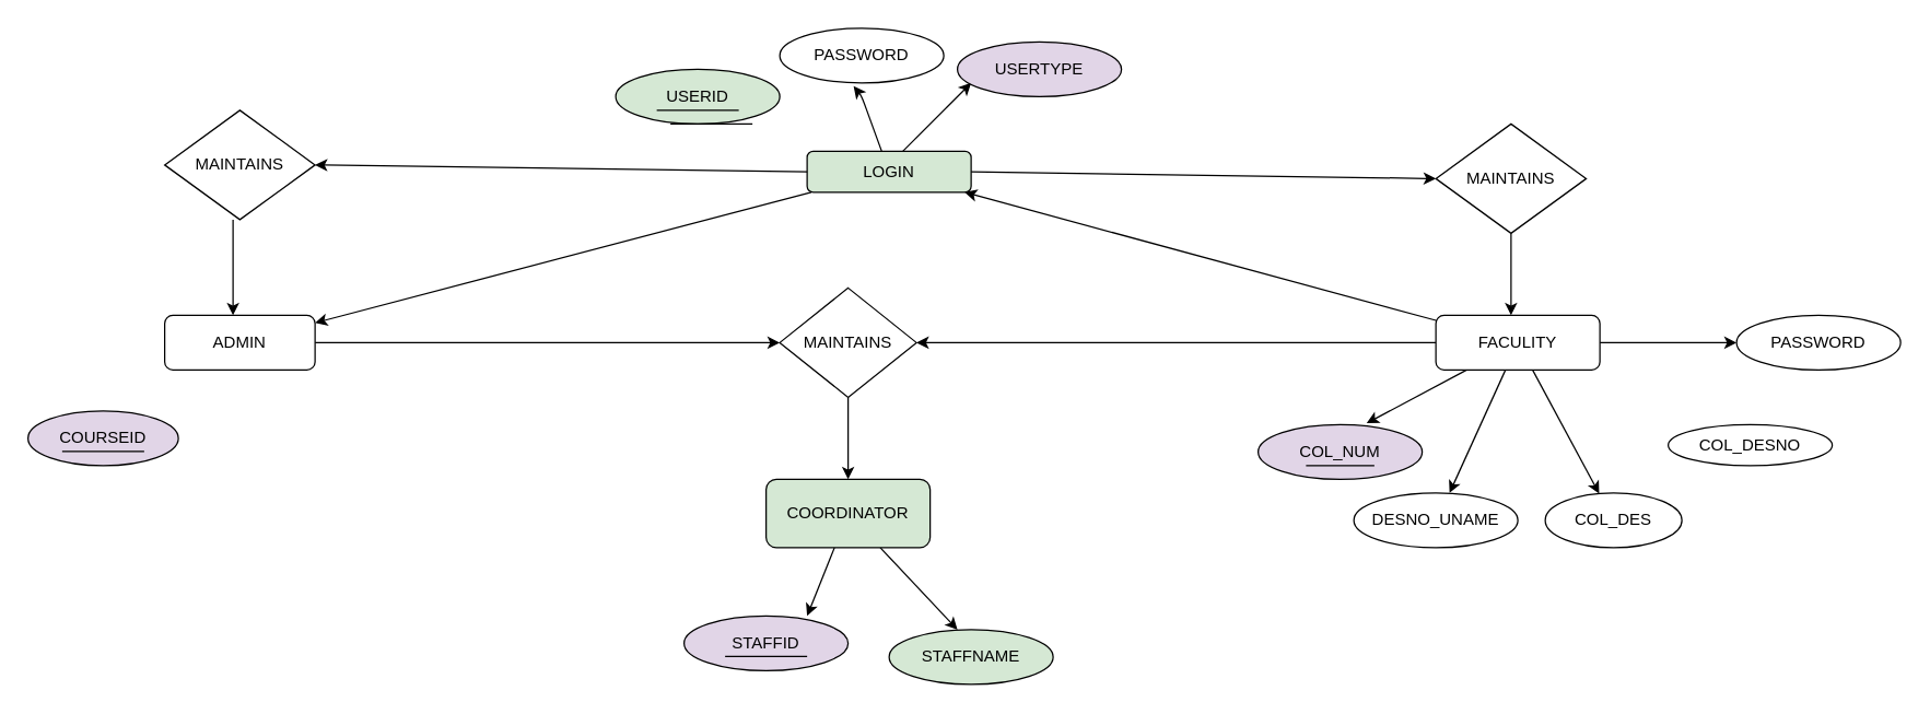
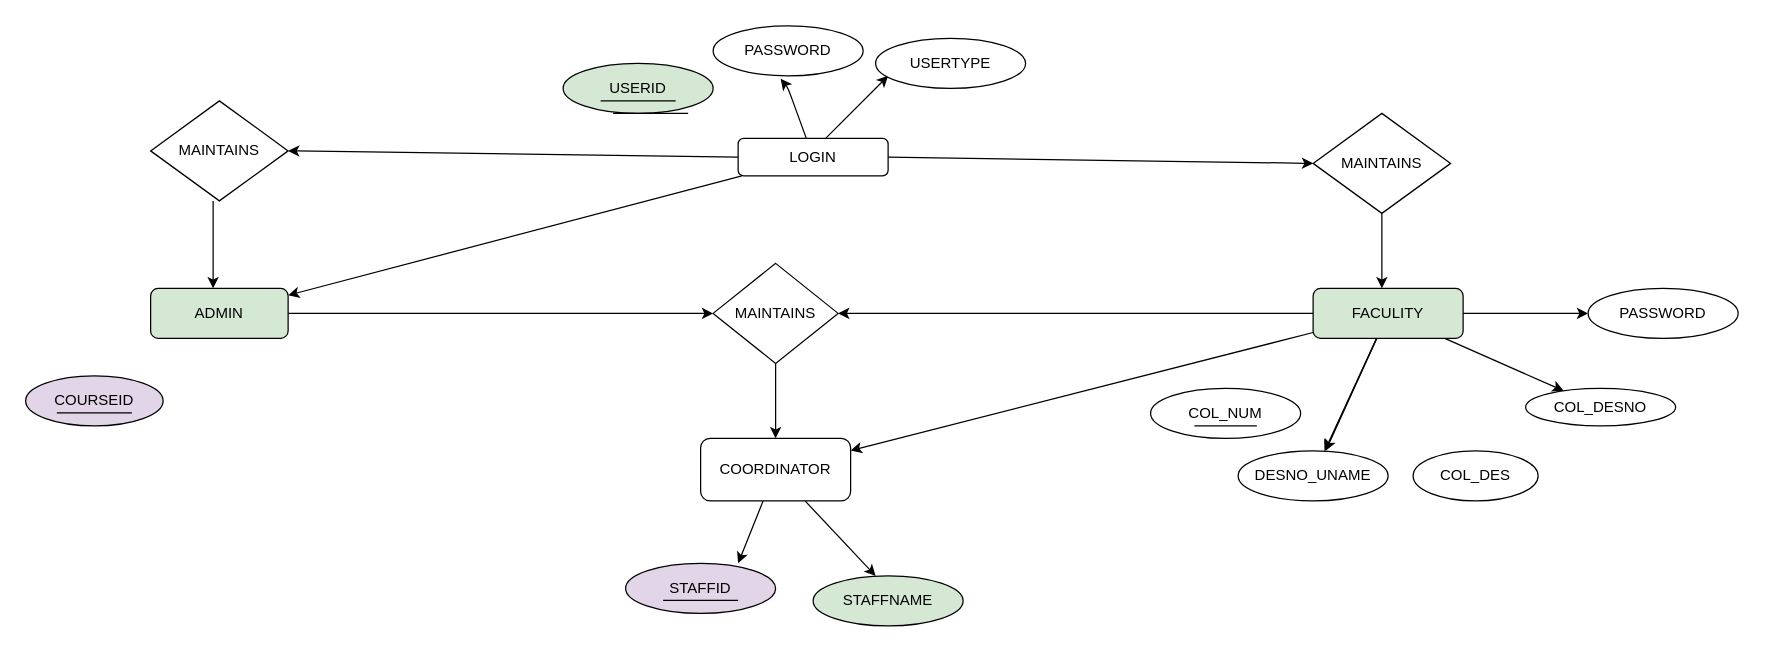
- <mxCell id="9" value="USERTYPE" style="ellipse;whiteSpace=wrap;html=1;fillColor=#e1d5e7;" vertex="1" parent="1"><mxGeometry x="700" y="30" width="120" height="40" as="geometry" /></mxCell>
+ <mxCell id="9" value="USERTYPE" style="ellipse;whiteSpace=wrap;html=1;" vertex="1" parent="1"><mxGeometry x="700" y="30" width="120" height="40" as="geometry" /></mxCell>
- <mxCell id="4" value="LOGIN" style="rounded=1;whiteSpace=wrap;html=1;fillColor=#d5e8d4;" vertex="1" parent="1"><mxGeometry x="590" y="110" width="120" height="30" as="geometry" /></mxCell>
+ <mxCell id="4" value="LOGIN" style="rounded=1;whiteSpace=wrap;html=1;" vertex="1" parent="1"><mxGeometry x="590" y="110" width="120" height="30" as="geometry" /></mxCell>
- <mxCell id="20" style="edgeStyle=none;html=1;" edge="1" parent="1" source="23" target="4"><mxGeometry relative="1" as="geometry" /></mxCell>
+ <mxCell id="20" style="edgeStyle=none;html=1;" edge="1" parent="1" source="23" target="27"><mxGeometry relative="1" as="geometry" /></mxCell>
- <mxCell id="30" value="ADMIN" style="rounded=1;whiteSpace=wrap;html=1;" vertex="1" parent="1"><mxGeometry x="120" y="230" width="110" height="40" as="geometry" /></mxCell>
+ <mxCell id="30" value="ADMIN" style="rounded=1;whiteSpace=wrap;html=1;fillColor=#d5e8d4;" vertex="1" parent="1"><mxGeometry x="120" y="230" width="110" height="40" as="geometry" /></mxCell>
- <mxCell id="23" value="FACULITY" style="rounded=1;whiteSpace=wrap;html=1;" vertex="1" parent="1"><mxGeometry x="1050" y="230" width="120" height="40" as="geometry" /></mxCell>
+ <mxCell id="23" value="FACULITY" style="rounded=1;whiteSpace=wrap;html=1;fillColor=#d5e8d4;" vertex="1" parent="1"><mxGeometry x="1050" y="230" width="120" height="40" as="geometry" /></mxCell>
- <mxCell id="17" style="edgeStyle=none;html=1;entryX=0.661;entryY=-0.025;entryDx=0;entryDy=0;entryPerimeter=0;" edge="1" parent="1" source="23" target="24"><mxGeometry relative="1" as="geometry" /></mxCell>
+ <mxCell id="17" style="edgeStyle=none;html=1;" edge="1" parent="1" source="23" target="25"><mxGeometry relative="1" as="geometry" /></mxCell>
- <mxCell id="19" style="edgeStyle=none;html=1;" edge="1" parent="1" source="23" target="26"><mxGeometry relative="1" as="geometry" /></mxCell>
+ <mxCell id="19" style="edgeStyle=none;html=1;" edge="1" parent="1" source="23" target="37"><mxGeometry relative="1" as="geometry" /></mxCell>
- <mxCell id="24" value="COL_NUM" style="ellipse;whiteSpace=wrap;html=1;fillColor=#e1d5e7;" vertex="1" parent="1"><mxGeometry x="920" y="310" width="120" height="40" as="geometry" /></mxCell>
+ <mxCell id="24" value="COL_NUM" style="ellipse;whiteSpace=wrap;html=1;" vertex="1" parent="1"><mxGeometry x="920" y="310" width="120" height="40" as="geometry" /></mxCell>
- <mxCell id="37" value="COORDINATOR" style="rounded=1;whiteSpace=wrap;html=1;fillColor=#d5e8d4;" vertex="1" parent="1"><mxGeometry x="560" y="350" width="120" height="50" as="geometry" /></mxCell>
+ <mxCell id="37" value="COORDINATOR" style="rounded=1;whiteSpace=wrap;html=1;" vertex="1" parent="1"><mxGeometry x="560" y="350" width="120" height="50" as="geometry" /></mxCell>
